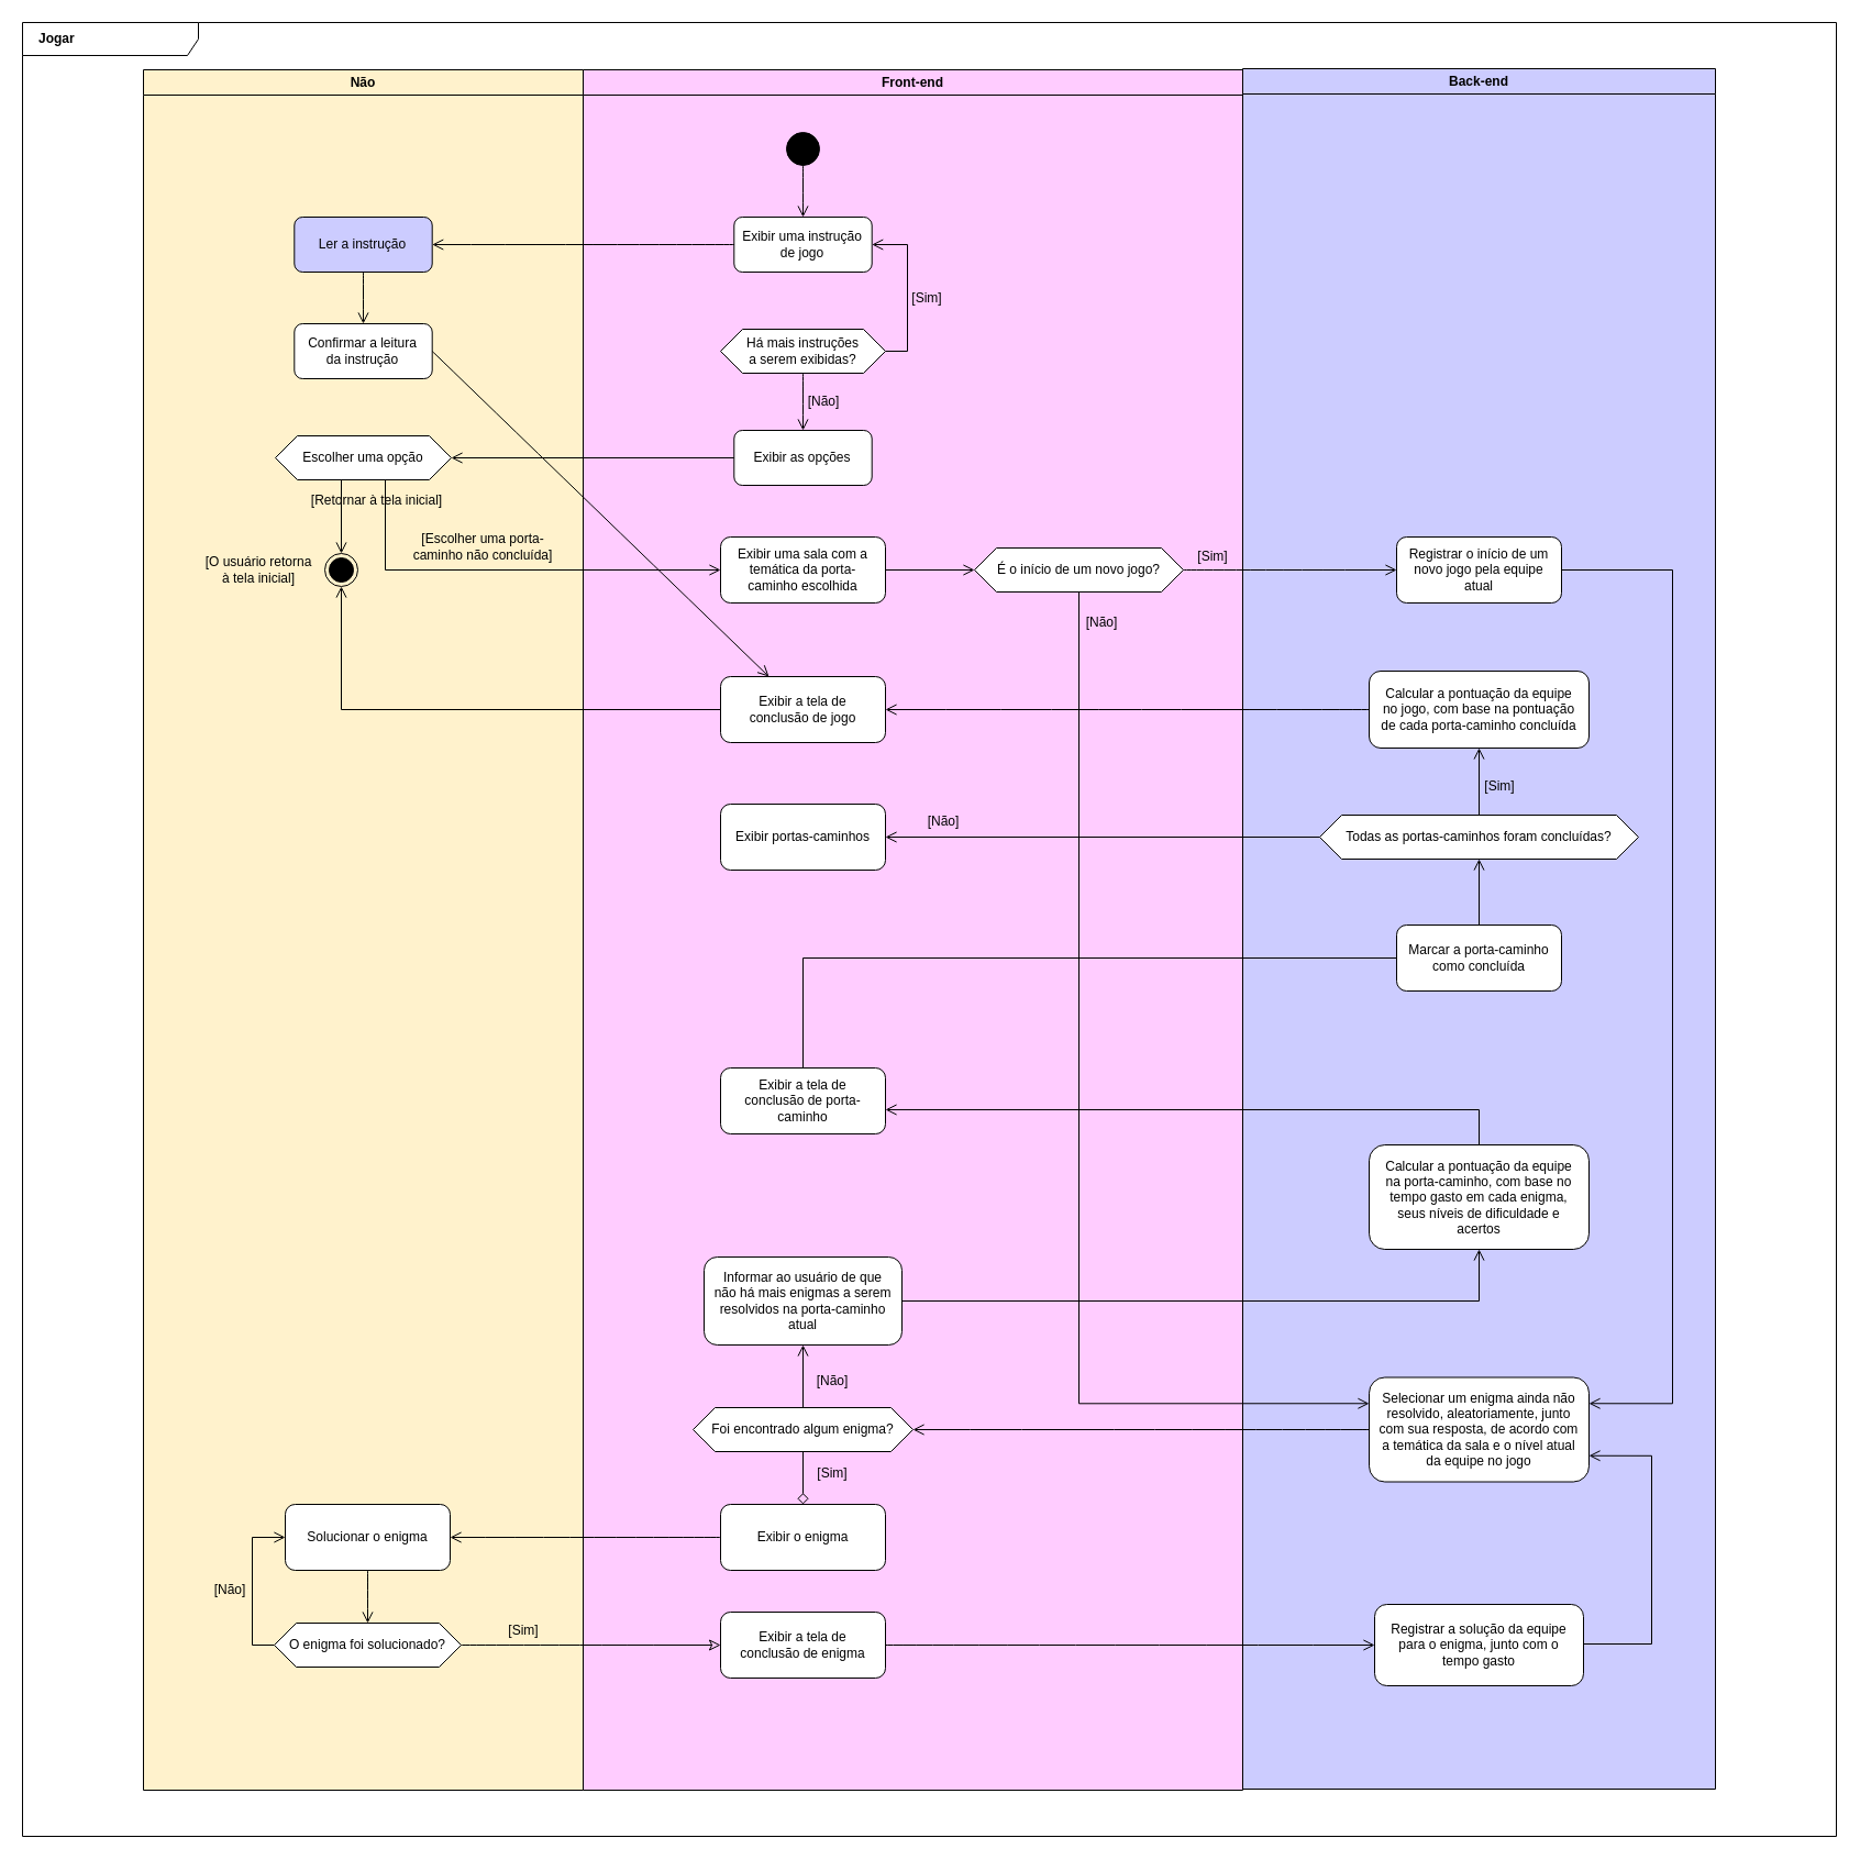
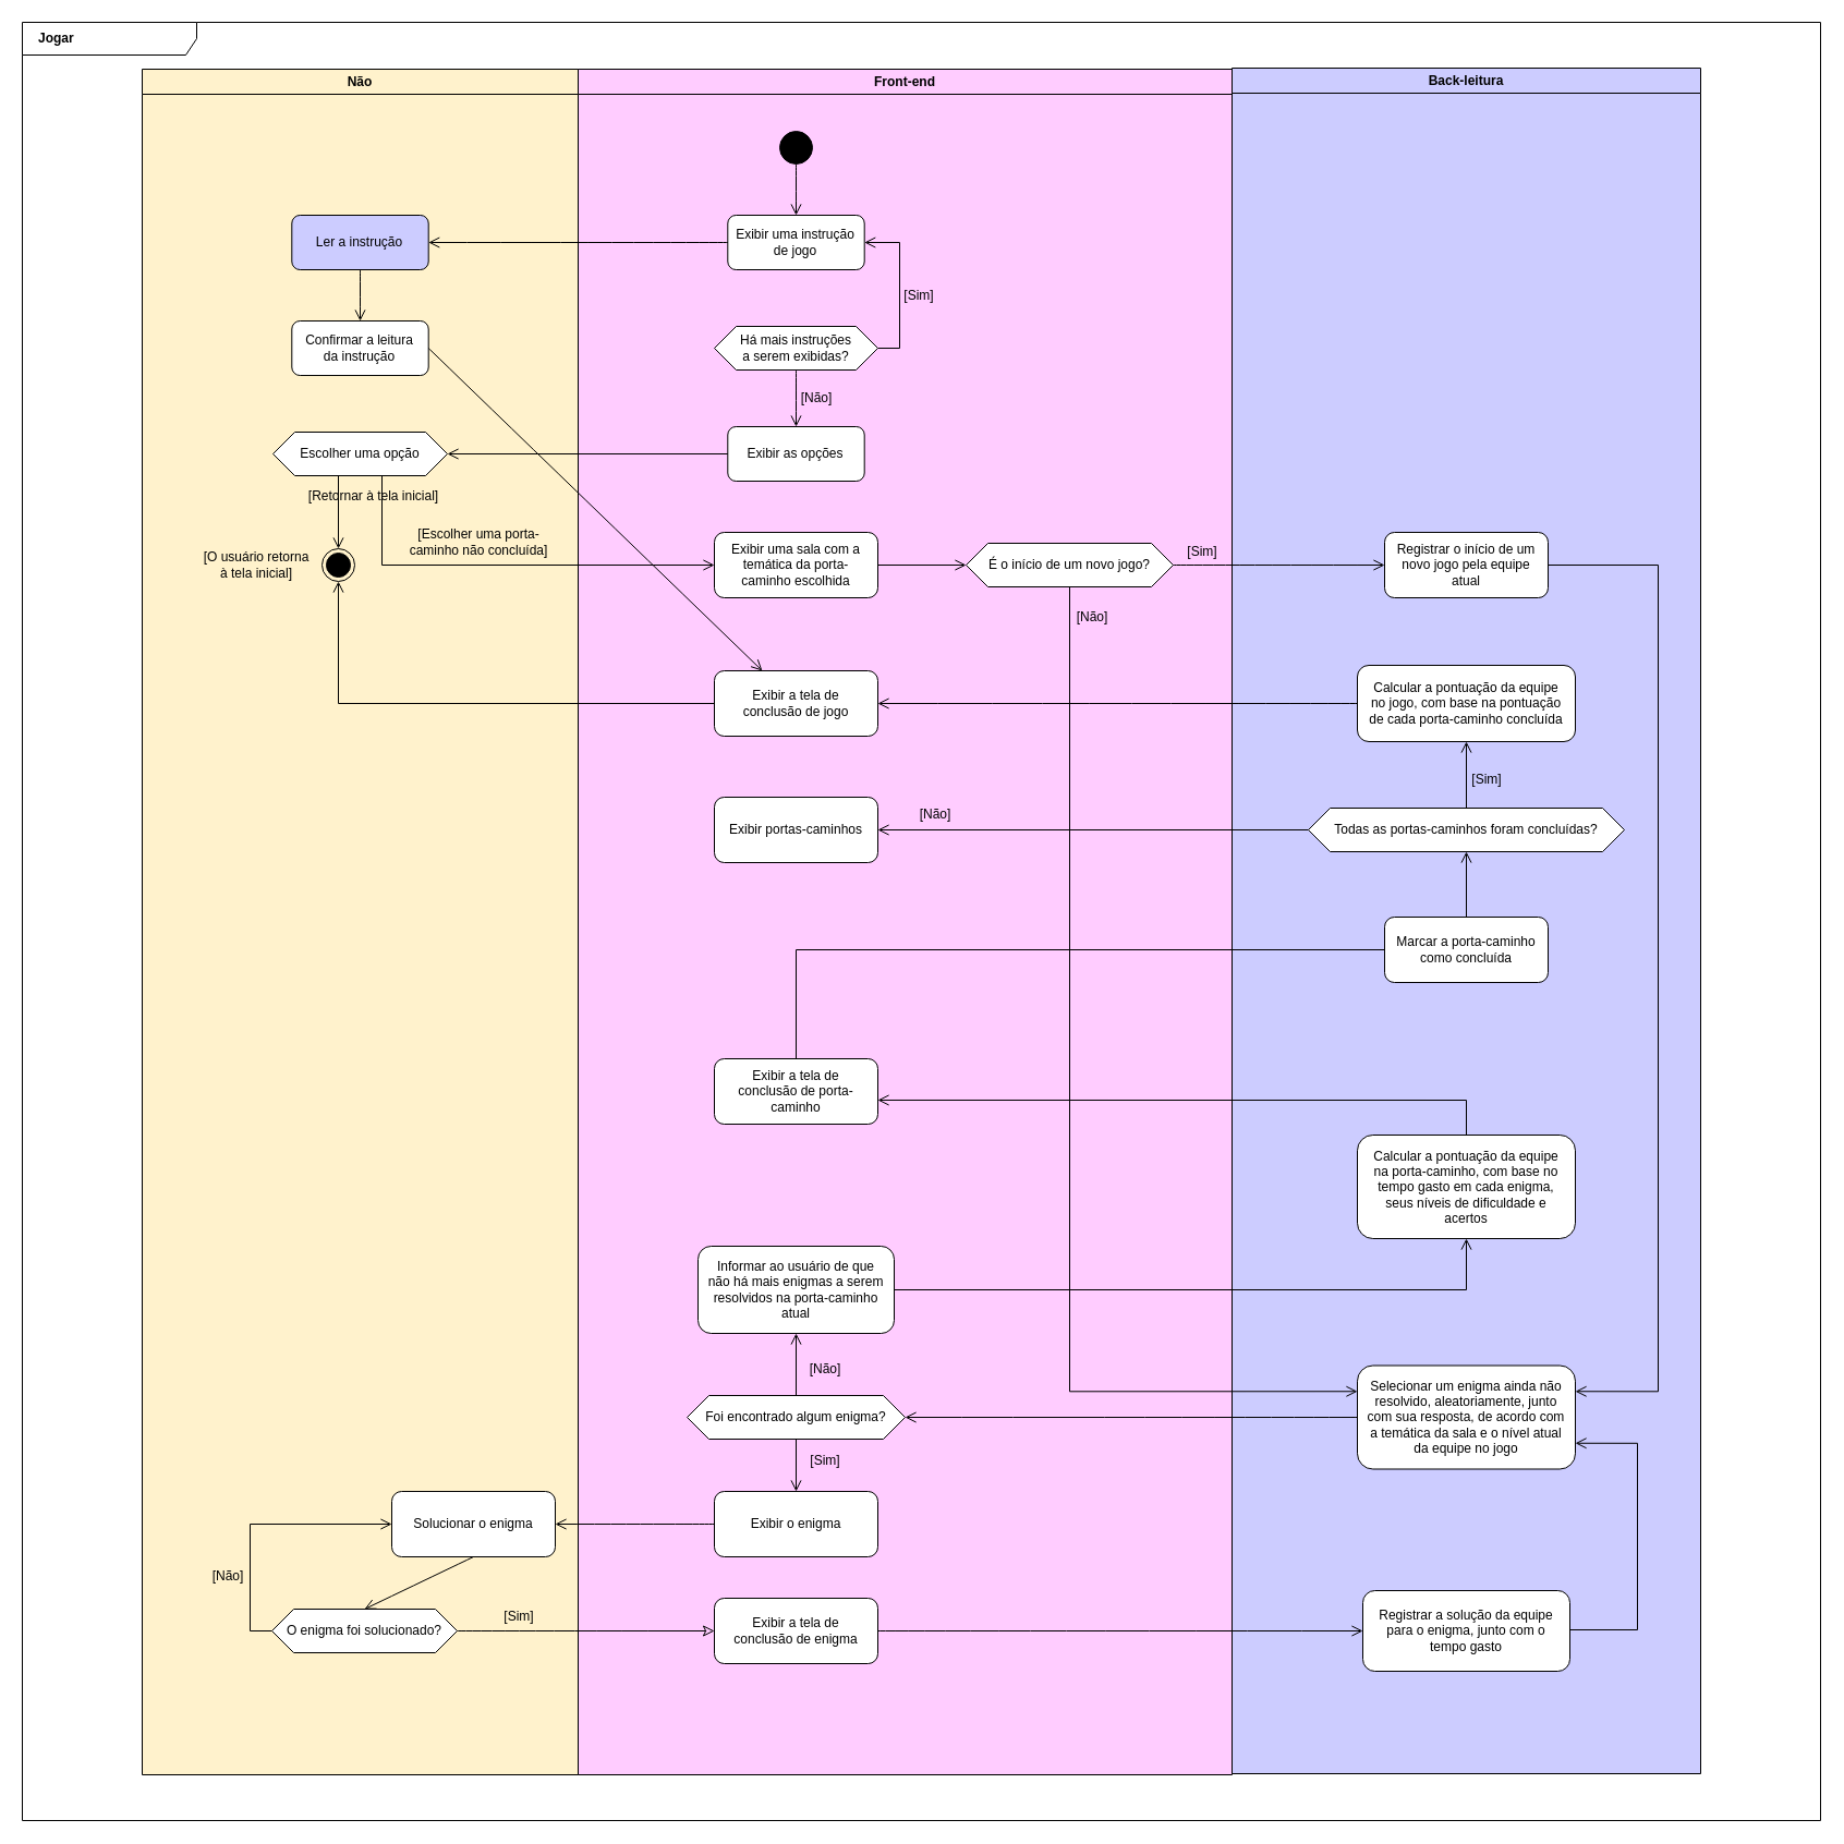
- <mxCell id="46" value="Back-end" style="swimlane;whiteSpace=wrap;spacing=5;swimlaneFillColor=#CCCCFF;fillColor=#CCCCFF;" vertex="1" parent="2"><mxGeometry x="1110" y="42" width="430" height="1565" as="geometry"><mxRectangle x="164.5" y="128" width="90" height="30" as="alternateBounds" /></mxGeometry></mxCell>
+ <mxCell id="46" value="Back-leitura" style="swimlane;whiteSpace=wrap;spacing=5;swimlaneFillColor=#CCCCFF;fillColor=#CCCCFF;" vertex="1" parent="2"><mxGeometry x="1110" y="42" width="430" height="1565" as="geometry"><mxRectangle x="164.5" y="128" width="90" height="30" as="alternateBounds" /></mxGeometry></mxCell>
- <mxCell id="34" style="edgeStyle=orthogonalEdgeStyle;rounded=0;orthogonalLoop=1;jettySize=auto;html=1;exitX=0.5;exitY=1;exitDx=0;exitDy=0;entryX=0.5;entryY=0;entryDx=0;entryDy=0;fontSize=12;startSize=6;endSize=8;endArrow=diamond;endFill=0;" edge="1" parent="19" source="35" target="31"><mxGeometry relative="1" as="geometry" /></mxCell>
+ <mxCell id="34" style="edgeStyle=orthogonalEdgeStyle;rounded=0;orthogonalLoop=1;jettySize=auto;html=1;exitX=0.5;exitY=1;exitDx=0;exitDy=0;entryX=0.5;entryY=0;entryDx=0;entryDy=0;fontSize=12;startSize=6;endSize=8;endArrow=open;endFill=0;" edge="1" parent="19" source="35" target="31"><mxGeometry relative="1" as="geometry" /></mxCell>
- <mxCell id="8" value="Solucionar o enigma" style="strokeColor=default;whiteSpace=wrap;rounded=1;glass=0;spacing=8;" vertex="1" parent="3"><mxGeometry x="129" y="1305" width="150" height="60" as="geometry" /></mxCell>
+ <mxCell id="8" value="Solucionar o enigma" style="strokeColor=default;whiteSpace=wrap;rounded=1;glass=0;spacing=8;" vertex="1" parent="3"><mxGeometry x="229" y="1305" width="150" height="60" as="geometry" /></mxCell>
